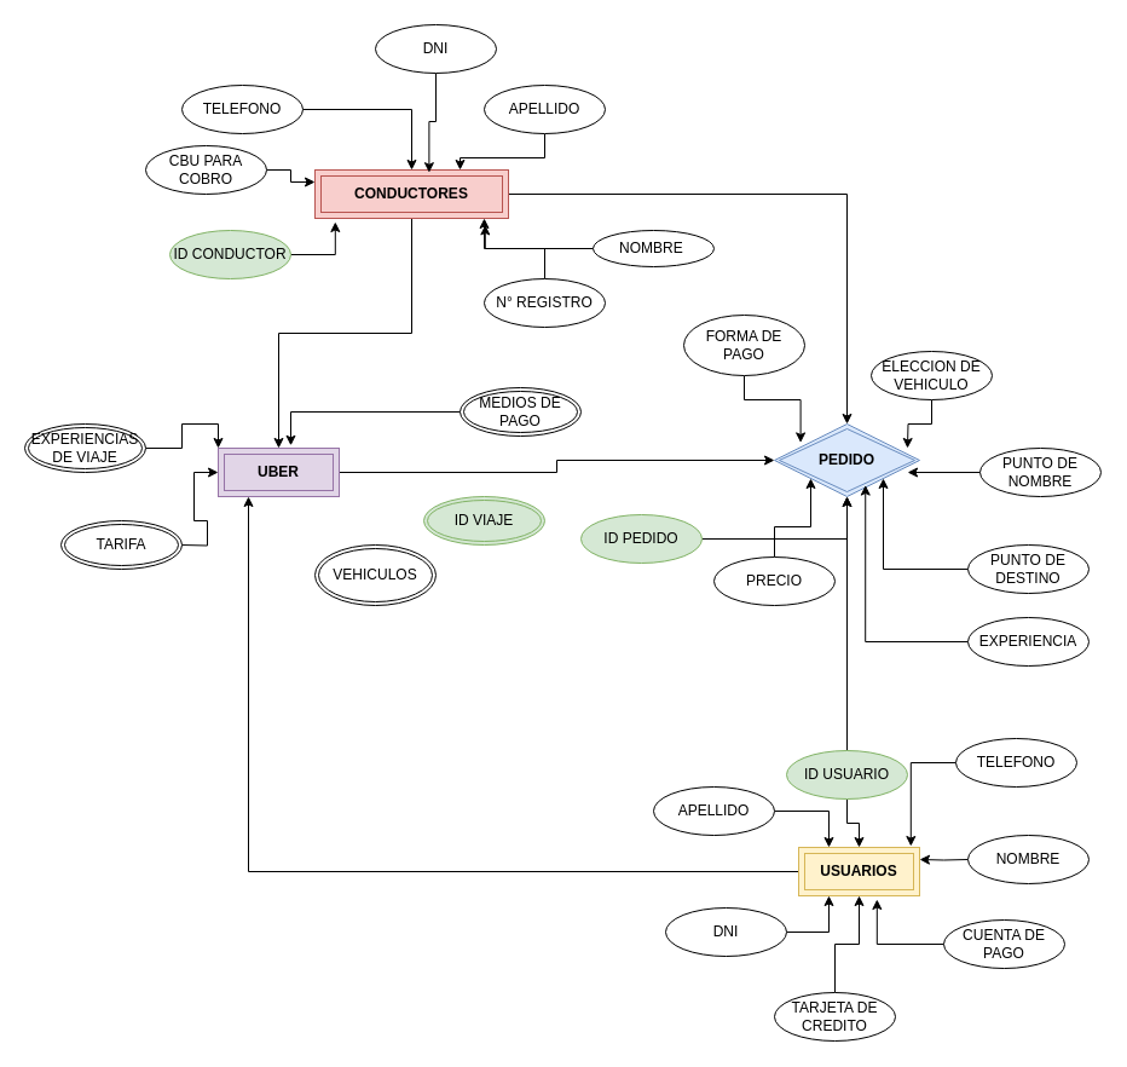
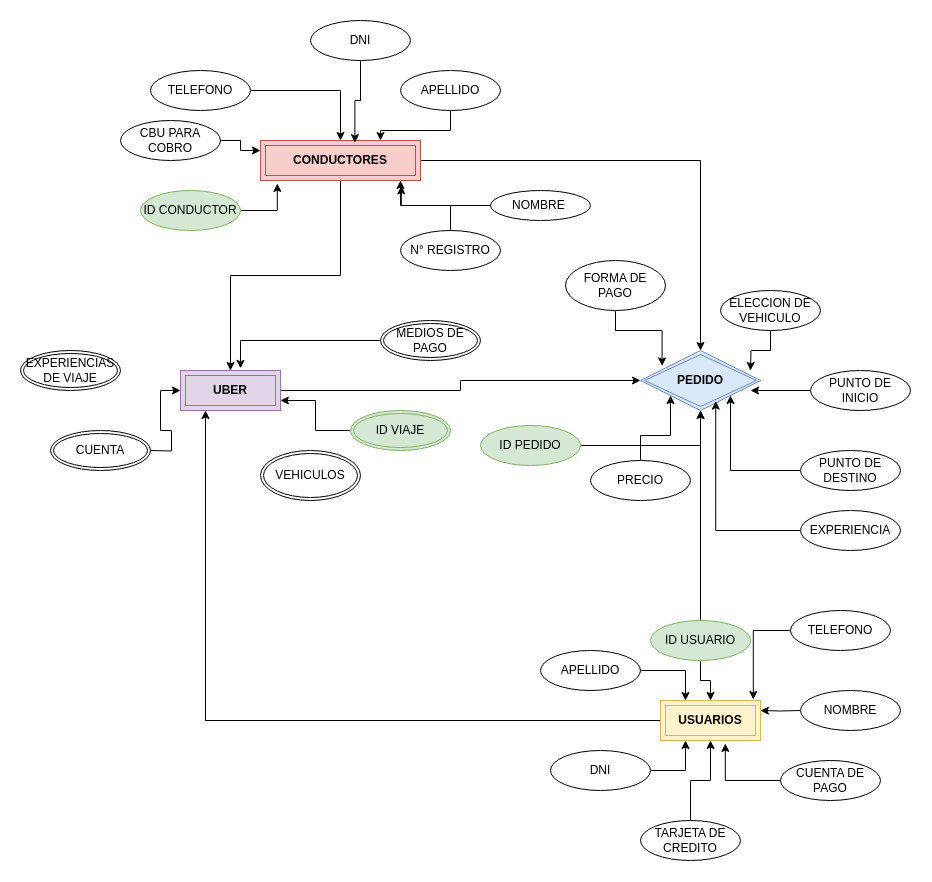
- <mxCell id="60" style="edgeStyle=orthogonalEdgeStyle;rounded=0;orthogonalLoop=1;jettySize=auto;html=1;entryX=0;entryY=0;entryDx=0;entryDy=0;" parent="1" source="61" target="31" edge="1"><mxGeometry relative="1" as="geometry" /></mxCell>
- <mxCell id="51" value="PUNTO DE NOMBRE" style="ellipse;whiteSpace=wrap;html=1;align=center;" parent="1" vertex="1"><mxGeometry x="810" y="370" width="100" height="40" as="geometry" /></mxCell>
+ <mxCell id="51" value="PUNTO DE INICIO" style="ellipse;whiteSpace=wrap;html=1;align=center;" parent="1" vertex="1"><mxGeometry x="810" y="370" width="100" height="40" as="geometry" /></mxCell>
+ <mxCell id="36" style="edgeStyle=orthogonalEdgeStyle;rounded=0;orthogonalLoop=1;jettySize=auto;html=1;entryX=1;entryY=0.75;entryDx=0;entryDy=0;" parent="1" source="37" target="31" edge="1"><mxGeometry relative="1" as="geometry" /></mxCell>
- <mxCell id="33" value="TARIFA" style="ellipse;shape=doubleEllipse;margin=3;whiteSpace=wrap;html=1;align=center;" parent="1" vertex="1"><mxGeometry x="50" y="430" width="100" height="40" as="geometry" /></mxCell>
+ <mxCell id="33" value="CUENTA" style="ellipse;shape=doubleEllipse;margin=3;whiteSpace=wrap;html=1;align=center;" parent="1" vertex="1"><mxGeometry x="50" y="430" width="100" height="40" as="geometry" /></mxCell>
